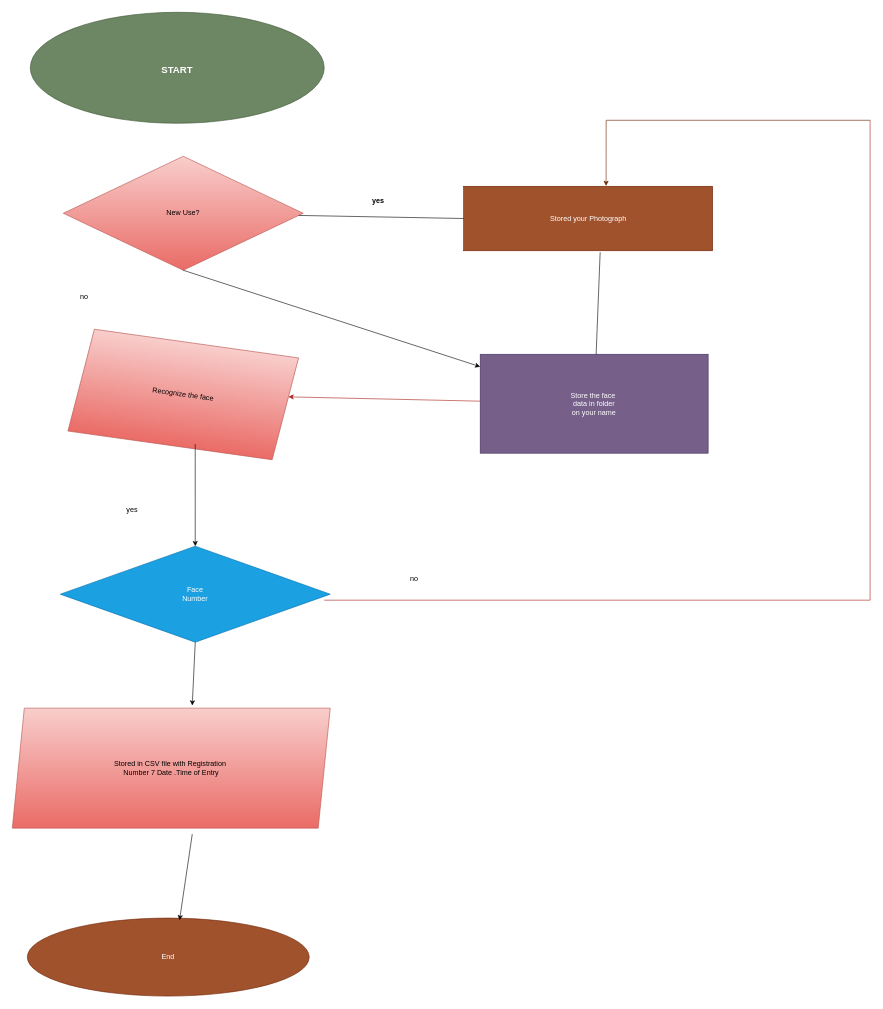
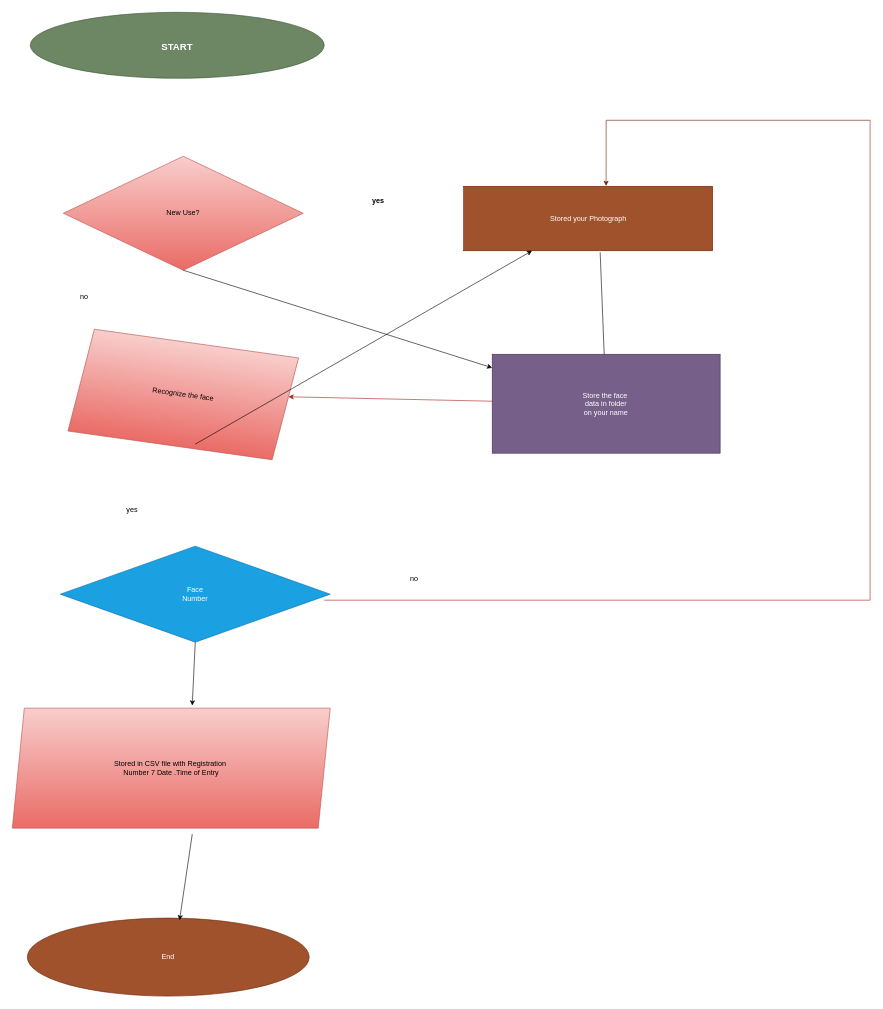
- <mxCell id="8" value="&lt;h1&gt;&lt;font size=&quot;3&quot;&gt;START&lt;/font&gt;&lt;/h1&gt;" style="ellipse;whiteSpace=wrap;html=1;strokeColor=#3A5431;fillColor=#6d8764;rounded=0;fontColor=#ffffff;" parent="1" vertex="1"><mxGeometry x="50" y="20" width="490" height="185" as="geometry" /></mxCell>
+ <mxCell id="8" value="&lt;h1&gt;&lt;font size=&quot;3&quot;&gt;START&lt;/font&gt;&lt;/h1&gt;" style="ellipse;whiteSpace=wrap;html=1;strokeColor=#3A5431;fillColor=#6d8764;rounded=0;fontColor=#ffffff;" parent="1" vertex="1"><mxGeometry x="50" y="20" width="490" height="110" as="geometry" /></mxCell>
- <mxCell id="21" value="" style="endArrow=none;html=1;rounded=0;entryX=0;entryY=0.5;entryDx=0;entryDy=0;" edge="1" parent="1" source="10" target="2"><mxGeometry width="50" height="50" relative="1" as="geometry"><mxPoint x="430" y="770" as="sourcePoint" /><mxPoint x="480" y="720" as="targetPoint" /></mxGeometry></mxCell>
- <mxCell id="3" value="Store the face&amp;nbsp;&lt;div&gt;data in folder&lt;/div&gt;&lt;div&gt;on your name&lt;/div&gt;" style="rounded=0;whiteSpace=wrap;html=1;strokeColor=#432D57;fontColor=#ffffff;fillColor=#76608a;labelBackgroundColor=none;" parent="1" vertex="1"><mxGeometry x="800" y="590" width="380" height="165" as="geometry" /></mxCell>
+ <mxCell id="3" value="Store the face&amp;nbsp;&lt;div&gt;data in folder&lt;/div&gt;&lt;div&gt;on your name&lt;/div&gt;" style="rounded=0;whiteSpace=wrap;html=1;strokeColor=#432D57;fontColor=#ffffff;fillColor=#76608a;labelBackgroundColor=none;" parent="1" vertex="1"><mxGeometry x="820" y="590" width="380" height="165" as="geometry" /></mxCell>
- <mxCell id="16" value="" style="endArrow=classic;html=1;rounded=0;exitX=0.586;exitY=0.955;exitDx=0;exitDy=0;exitPerimeter=0;" edge="1" parent="1" source="11" target="12"><mxGeometry width="50" height="50" relative="1" as="geometry"><mxPoint x="390" y="1400" as="sourcePoint" /><mxPoint x="440" y="1350" as="targetPoint" /></mxGeometry></mxCell>
+ <mxCell id="16" value="" style="endArrow=classic;html=1;rounded=0;exitX=0.586;exitY=0.955;exitDx=0;exitDy=0;exitPerimeter=0;" edge="1" parent="1" source="11" target="2"><mxGeometry width="50" height="50" relative="1" as="geometry"><mxPoint x="390" y="1400" as="sourcePoint" /><mxPoint x="440" y="1350" as="targetPoint" /></mxGeometry></mxCell>
